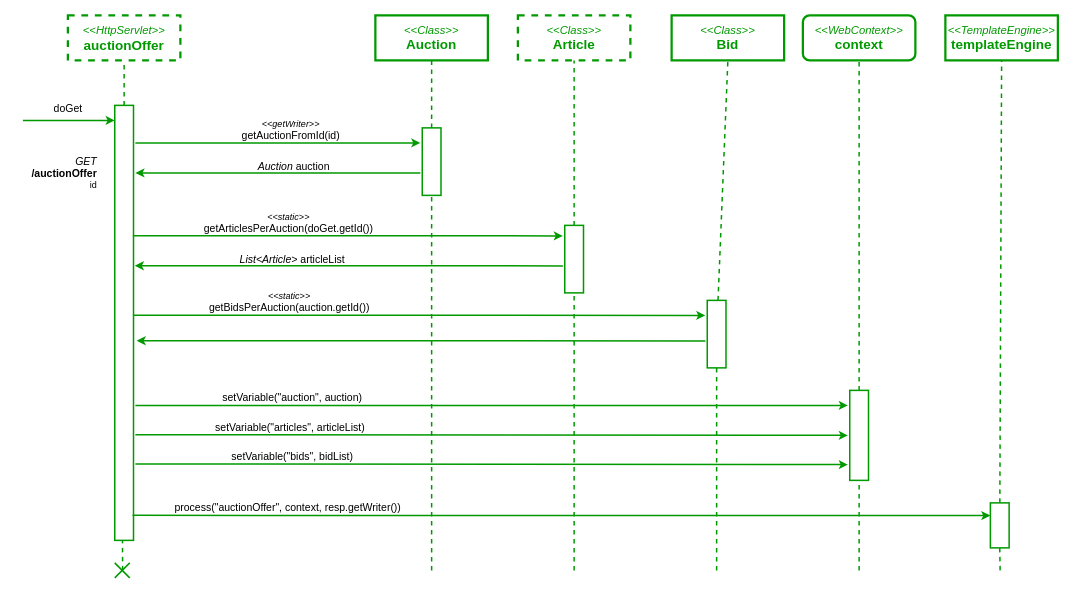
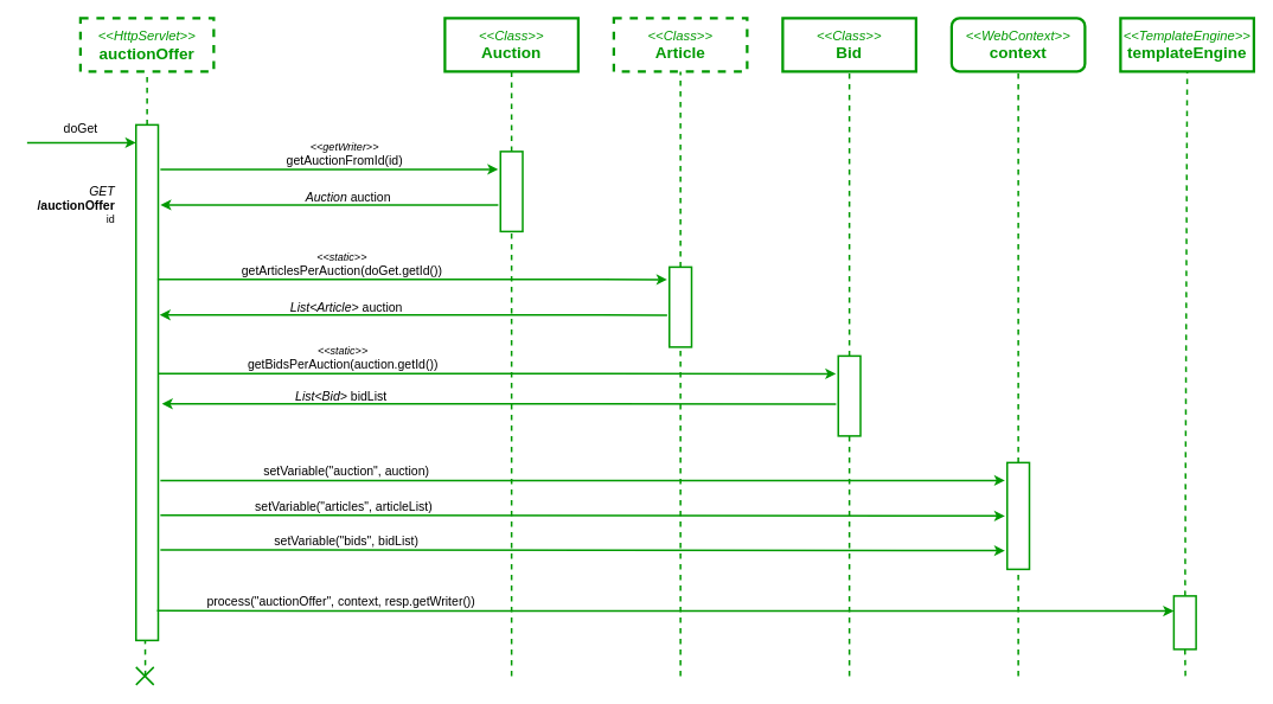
- <mxCell id="38" value="&lt;font color=&quot;#009900&quot; style=&quot;&quot;&gt;&lt;i style=&quot;&quot;&gt;&lt;font style=&quot;font-size: 15px;&quot;&gt;&amp;lt;&amp;lt;Class&amp;gt;&amp;gt;&lt;/font&gt;&lt;/i&gt;&lt;br&gt;&lt;span style=&quot;font-size: 18px;&quot;&gt;&lt;b&gt;Bid&lt;/b&gt;&lt;/span&gt;&lt;br&gt;&lt;/font&gt;" style="rounded=0;whiteSpace=wrap;html=1;strokeWidth=3;fillColor=default;strokeColor=#009900;" parent="1" vertex="1"><mxGeometry x="895" y="20" width="150" height="60" as="geometry" /></mxCell>
+ <mxCell id="38" value="&lt;font color=&quot;#009900&quot; style=&quot;&quot;&gt;&lt;i style=&quot;&quot;&gt;&lt;font style=&quot;font-size: 15px;&quot;&gt;&amp;lt;&amp;lt;Class&amp;gt;&amp;gt;&lt;/font&gt;&lt;/i&gt;&lt;br&gt;&lt;span style=&quot;font-size: 18px;&quot;&gt;&lt;b&gt;Bid&lt;/b&gt;&lt;/span&gt;&lt;br&gt;&lt;/font&gt;" style="rounded=0;whiteSpace=wrap;html=1;strokeWidth=3;fillColor=default;strokeColor=#009900;" parent="1" vertex="1"><mxGeometry x="880" y="20" width="150" height="60" as="geometry" /></mxCell>
- <mxCell id="26" value="&lt;font style=&quot;font-size: 14px;&quot;&gt;&lt;i&gt;List&amp;lt;Article&amp;gt;&lt;/i&gt;&amp;nbsp;articleList&lt;/font&gt;" style="text;html=1;align=center;verticalAlign=middle;resizable=0;points=[];autosize=1;strokeColor=none;fillColor=none;" parent="1" vertex="1"><mxGeometry x="308.5" y="330" width="160" height="30" as="geometry" /></mxCell>
+ <mxCell id="26" value="&lt;font style=&quot;font-size: 14px;&quot;&gt;&lt;i&gt;List&amp;lt;Article&amp;gt;&lt;/i&gt;&amp;nbsp;auction&lt;/font&gt;" style="text;html=1;align=center;verticalAlign=middle;resizable=0;points=[];autosize=1;strokeColor=none;fillColor=none;" parent="1" vertex="1"><mxGeometry x="308.5" y="330" width="160" height="30" as="geometry" /></mxCell>
+ <mxCell id="28" value="&lt;font style=&quot;font-size: 14px;&quot;&gt;&lt;i style=&quot;border-color: var(--border-color);&quot;&gt;List&amp;lt;Bid&amp;gt;&lt;/i&gt;&amp;nbsp;bidList&lt;/font&gt;" style="text;html=1;align=center;verticalAlign=middle;resizable=0;points=[];autosize=1;strokeColor=none;fillColor=none;" parent="1" vertex="1"><mxGeometry x="318" y="430" width="130" height="30" as="geometry" /></mxCell>
